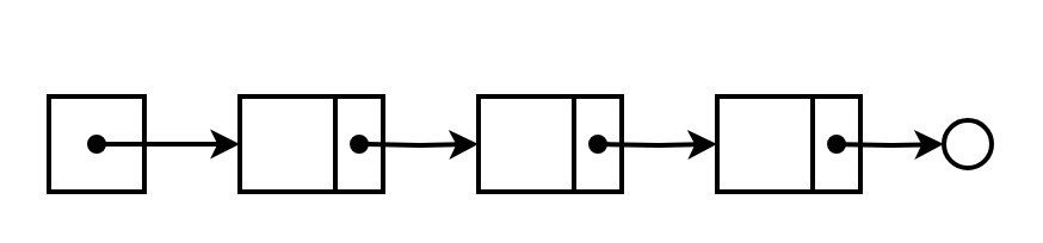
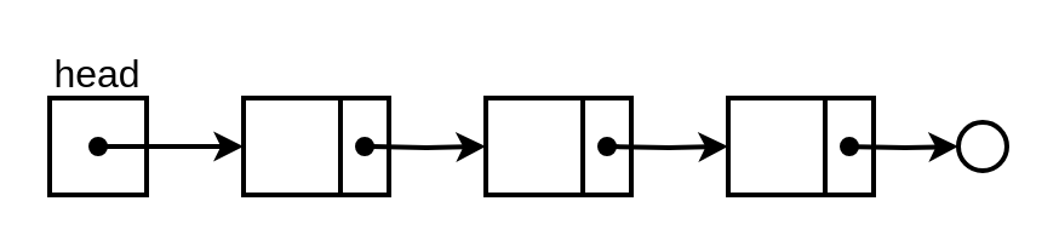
+ <mxCell id="6" value="head" style="text;html=1;strokeColor=none;fillColor=none;align=center;verticalAlign=middle;whiteSpace=wrap;rounded=0;fontSize=16;" parent="2" vertex="1"><mxGeometry width="40" height="20" as="geometry" /></mxCell>
